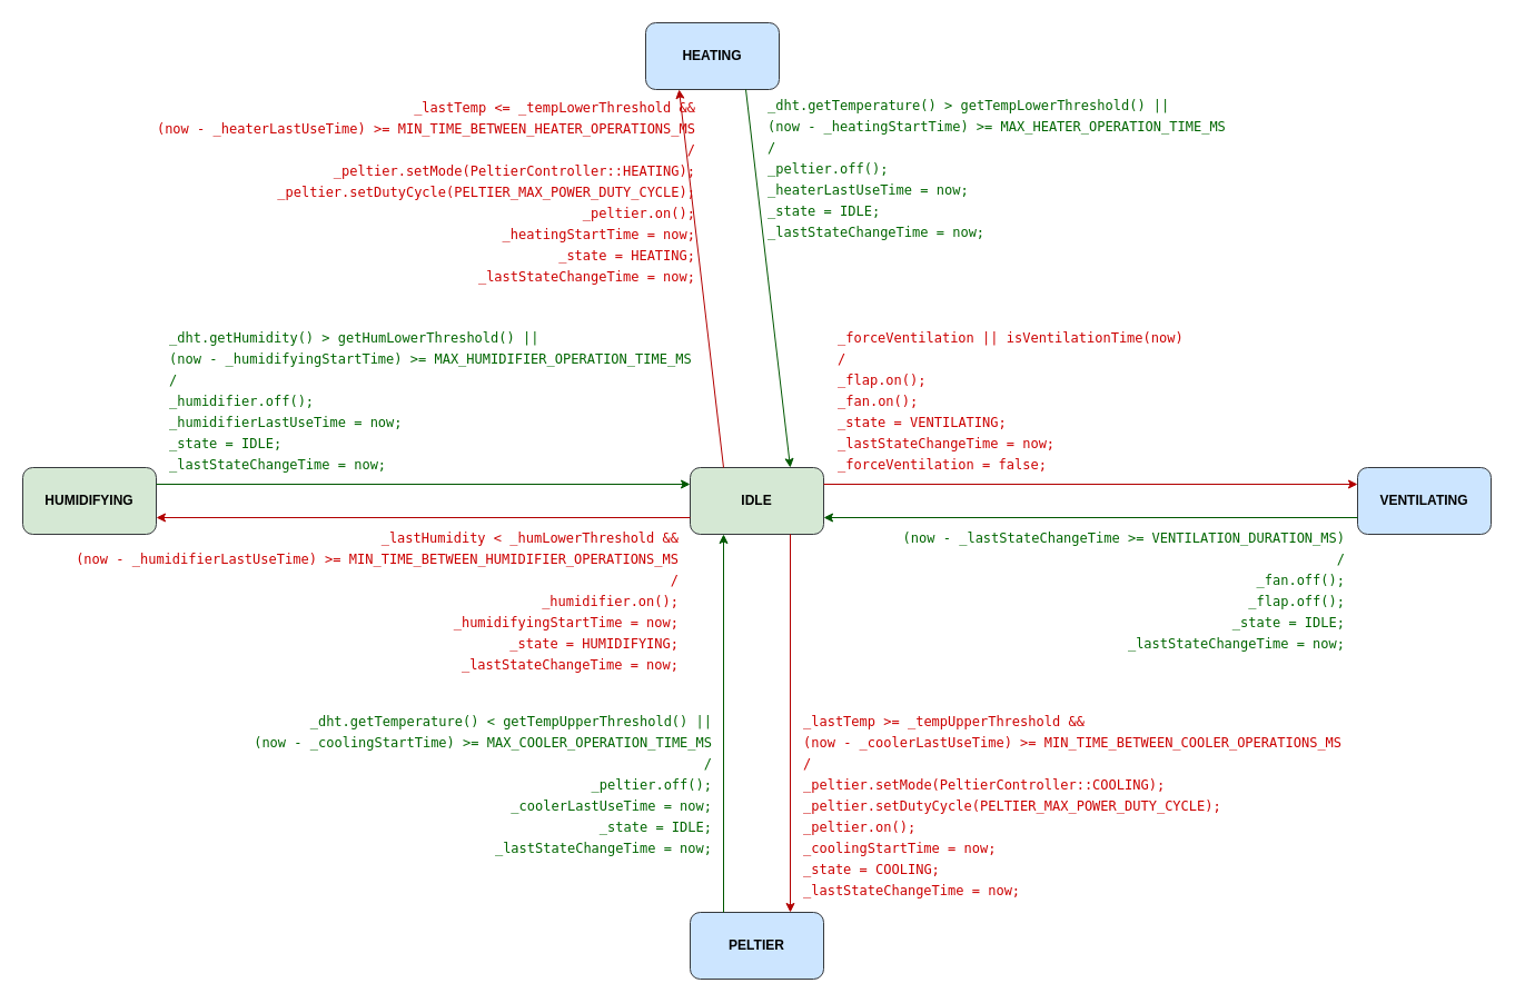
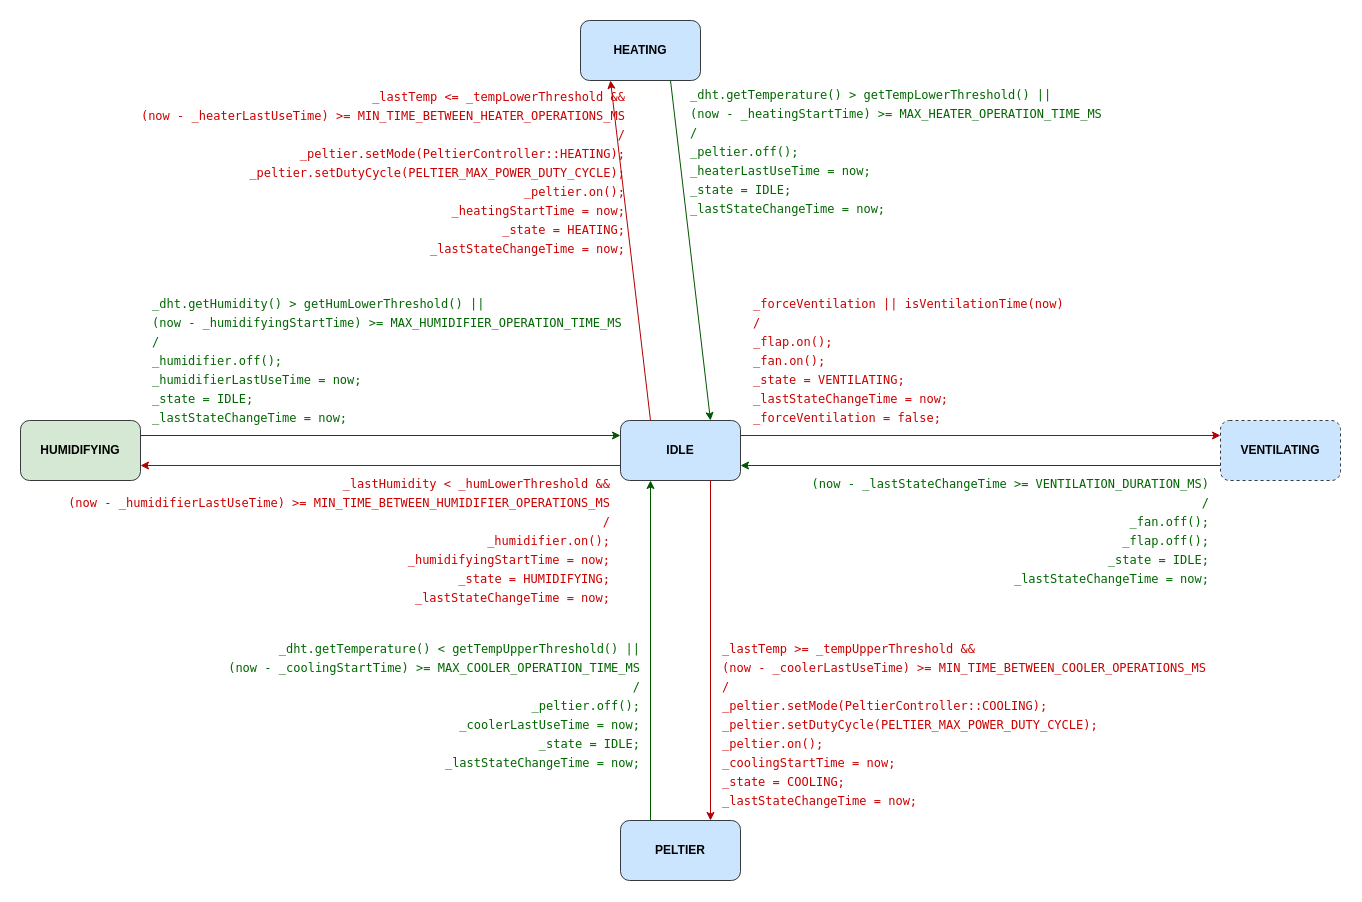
- <mxCell id="2" value="&lt;font style=&quot;color: rgb(0, 0, 0);&quot;&gt;IDLE&lt;/font&gt;" style="rounded=1;whiteSpace=wrap;html=1;fillColor=#d5e8d4;strokeColor=#36393d;fontStyle=1;" parent="1" vertex="1"><mxGeometry x="620" y="420" width="120" height="60" as="geometry" /></mxCell>
+ <mxCell id="2" value="&lt;font style=&quot;color: rgb(0, 0, 0);&quot;&gt;IDLE&lt;/font&gt;" style="rounded=1;whiteSpace=wrap;html=1;fillColor=#cce5ff;strokeColor=#36393d;fontStyle=1" parent="1" vertex="1"><mxGeometry x="620" y="420" width="120" height="60" as="geometry" /></mxCell>
- <mxCell id="6" value="&lt;font style=&quot;color: rgb(0, 0, 0);&quot;&gt;VENTILATING&lt;/font&gt;" style="rounded=1;whiteSpace=wrap;html=1;fillColor=#cce5ff;strokeColor=#36393d;fontStyle=1" parent="1" vertex="1"><mxGeometry x="1220" y="420" width="120" height="60" as="geometry" /></mxCell>
+ <mxCell id="6" value="&lt;font style=&quot;color: rgb(0, 0, 0);&quot;&gt;VENTILATING&lt;/font&gt;" style="rounded=1;whiteSpace=wrap;html=1;fillColor=#cce5ff;strokeColor=#36393d;fontStyle=1;dashed=1;" parent="1" vertex="1"><mxGeometry x="1220" y="420" width="120" height="60" as="geometry" /></mxCell>
